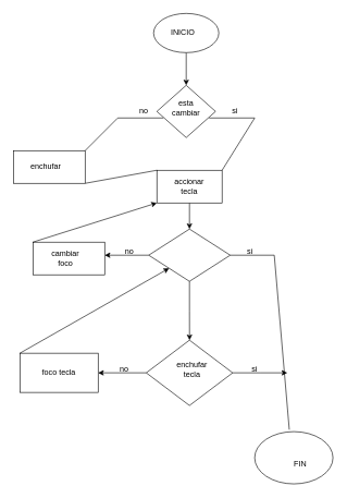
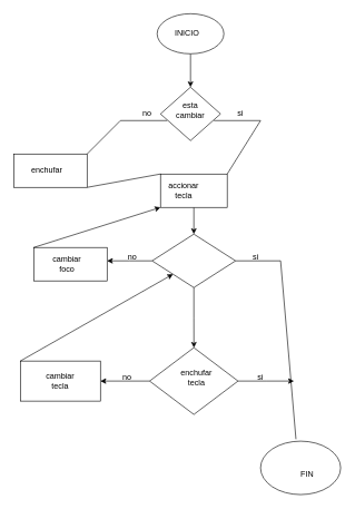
- <mxCell id="14" value="accionar tecla" style="text;html=1;strokeColor=none;fillColor=none;align=center;verticalAlign=middle;whiteSpace=wrap;rounded=0;" vertex="1" parent="1"><mxGeometry x="260" y="270" width="60" height="30" as="geometry" /></mxCell>
+ <mxCell id="14" value="accionar tecla" style="text;html=1;strokeColor=none;fillColor=none;align=center;verticalAlign=middle;whiteSpace=wrap;rounded=0;" vertex="1" parent="1"><mxGeometry x="245" y="270" width="60" height="30" as="geometry" /></mxCell>
- <mxCell id="34" value="foco tecla" style="text;html=1;strokeColor=none;fillColor=none;align=center;verticalAlign=middle;whiteSpace=wrap;rounded=0;fontSize=12;fontFamily=Helvetica;fontColor=default;" vertex="1" parent="1"><mxGeometry x="60" y="565" width="60" height="10" as="geometry" /></mxCell>
+ <mxCell id="34" value="cambiar tecla" style="text;html=1;strokeColor=none;fillColor=none;align=center;verticalAlign=middle;whiteSpace=wrap;rounded=0;fontSize=12;fontFamily=Helvetica;fontColor=default;" vertex="1" parent="1"><mxGeometry x="60" y="565" width="60" height="10" as="geometry" /></mxCell>
